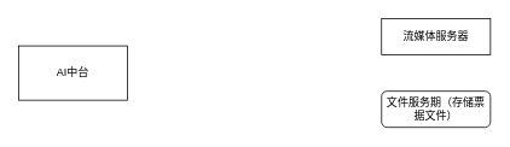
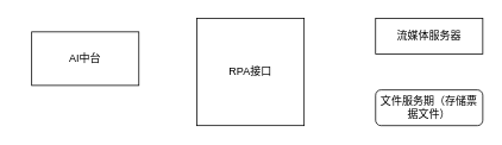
- <mxCell id="5" value="AI中台" style="rounded=0;whiteSpace=wrap;html=1;" vertex="1" parent="1"><mxGeometry x="20" y="50" width="120" height="60" as="geometry" /></mxCell>
+ <mxCell id="5" value="AI中台" style="rounded=0;whiteSpace=wrap;html=1;" vertex="1" parent="1"><mxGeometry x="35" y="35" width="120" height="60" as="geometry" /></mxCell>
+ <mxCell id="4" value="RPA接口" style="rounded=0;whiteSpace=wrap;html=1;" vertex="1" parent="1"><mxGeometry x="220" y="20" width="120" height="120" as="geometry" /></mxCell>
